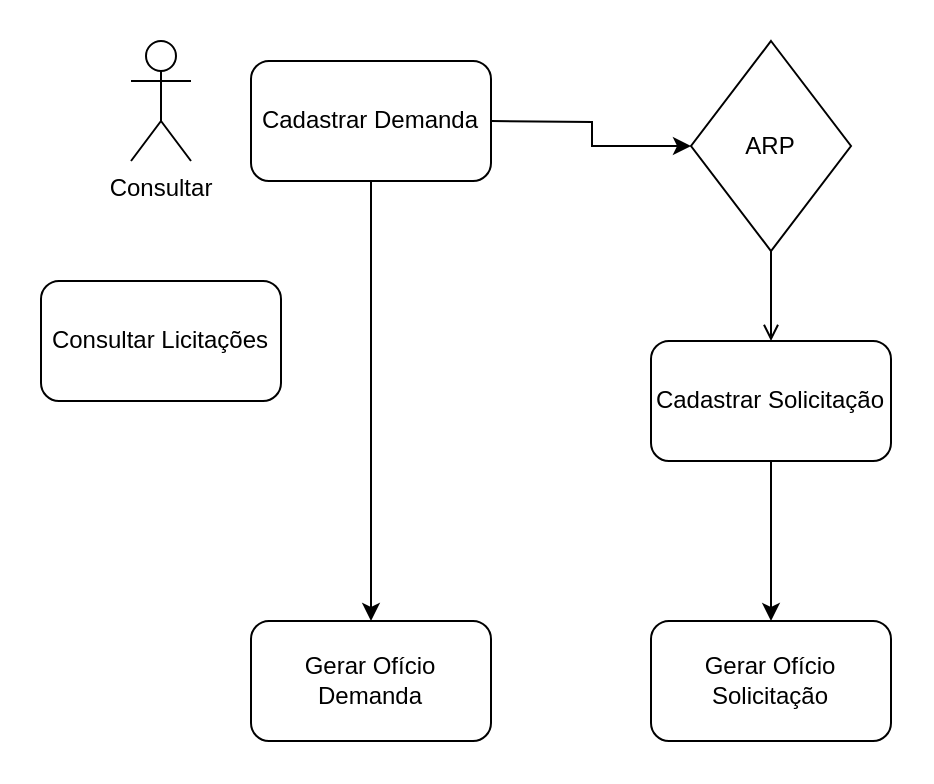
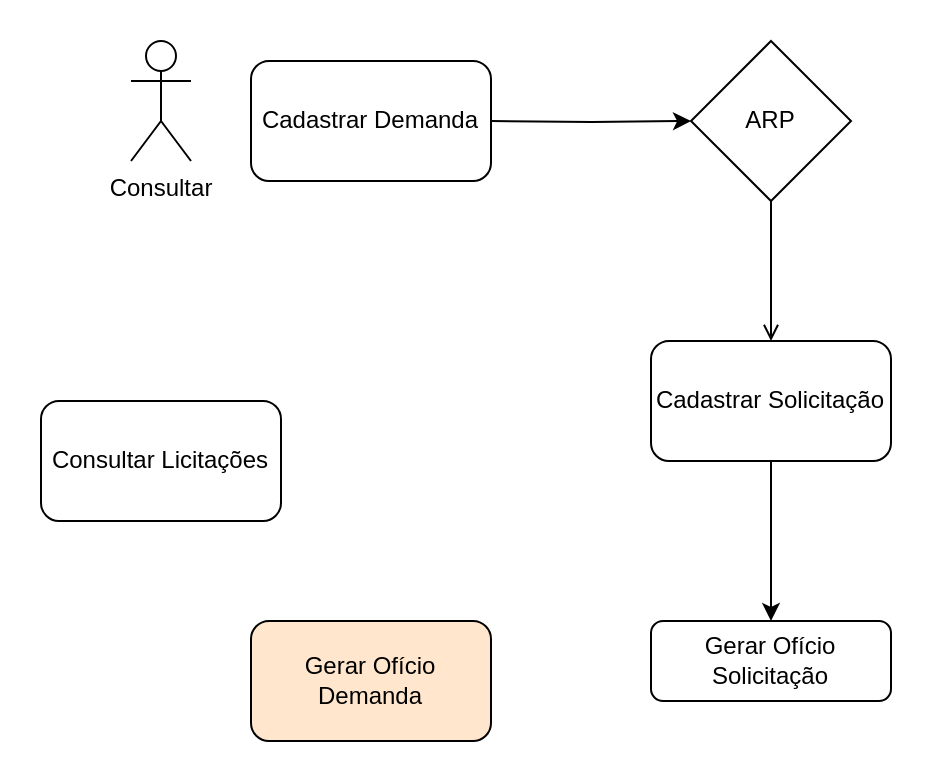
- <mxCell id="5" value="ARP" style="rhombus;whiteSpace=wrap;html=1;rounded=0;" parent="1" vertex="1"><mxGeometry x="345" y="20" width="80" height="105" as="geometry" /></mxCell>
+ <mxCell id="5" value="ARP" style="rhombus;whiteSpace=wrap;html=1;rounded=0;" parent="1" vertex="1"><mxGeometry x="345" y="20" width="80" height="80" as="geometry" /></mxCell>
- <mxCell id="12" value="Consultar Licitações" style="rounded=1;whiteSpace=wrap;html=1;" vertex="1" parent="1"><mxGeometry x="20" y="140" width="120" height="60" as="geometry" /></mxCell>
+ <mxCell id="12" value="Consultar Licitações" style="rounded=1;whiteSpace=wrap;html=1;" vertex="1" parent="1"><mxGeometry x="20" y="200" width="120" height="60" as="geometry" /></mxCell>
- <mxCell id="6" value="" style="edgeStyle=orthogonalEdgeStyle;rounded=0;orthogonalLoop=1;jettySize=auto;html=1;" edge="1" parent="1" source="7" target="8"><mxGeometry relative="1" as="geometry" /></mxCell>
- <mxCell id="8" value="Gerar Ofício Demanda" style="whiteSpace=wrap;html=1;rounded=1;" vertex="1" parent="1"><mxGeometry x="125" y="310" width="120" height="60" as="geometry" /></mxCell>
+ <mxCell id="8" value="Gerar Ofício Demanda" style="whiteSpace=wrap;html=1;rounded=1;fillColor=#ffe6cc;" vertex="1" parent="1"><mxGeometry x="125" y="310" width="120" height="60" as="geometry" /></mxCell>
- <mxCell id="11" value="Gerar Ofício Solicitação" style="whiteSpace=wrap;html=1;rounded=1;" vertex="1" parent="1"><mxGeometry x="325" y="310" width="120" height="60" as="geometry" /></mxCell>
+ <mxCell id="11" value="Gerar Ofício Solicitação" style="whiteSpace=wrap;html=1;rounded=1;" vertex="1" parent="1"><mxGeometry x="325" y="310" width="120" height="40" as="geometry" /></mxCell>
